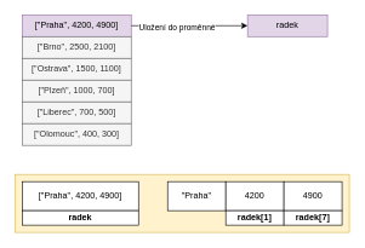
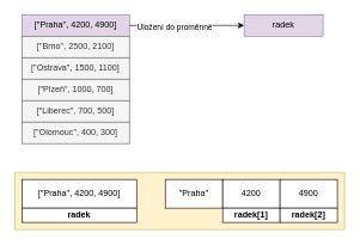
- <mxCell id="9" value="radek[7]" style="rounded=0;whiteSpace=wrap;html=1;fontStyle=1" vertex="1" parent="1"><mxGeometry x="390" y="290" width="80" height="20" as="geometry" /></mxCell>
+ <mxCell id="9" value="radek[2]" style="rounded=0;whiteSpace=wrap;html=1;fontStyle=1" vertex="1" parent="1"><mxGeometry x="390" y="290" width="80" height="20" as="geometry" /></mxCell>
